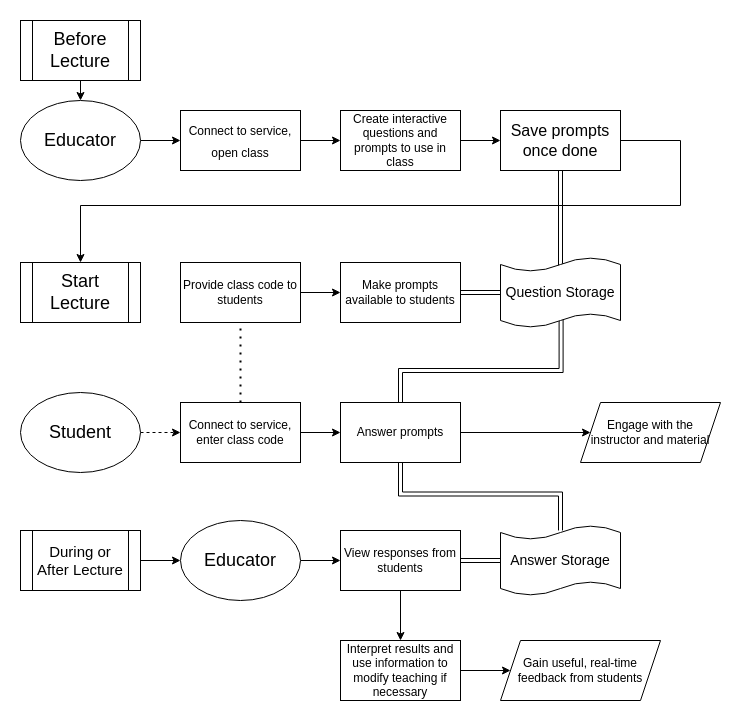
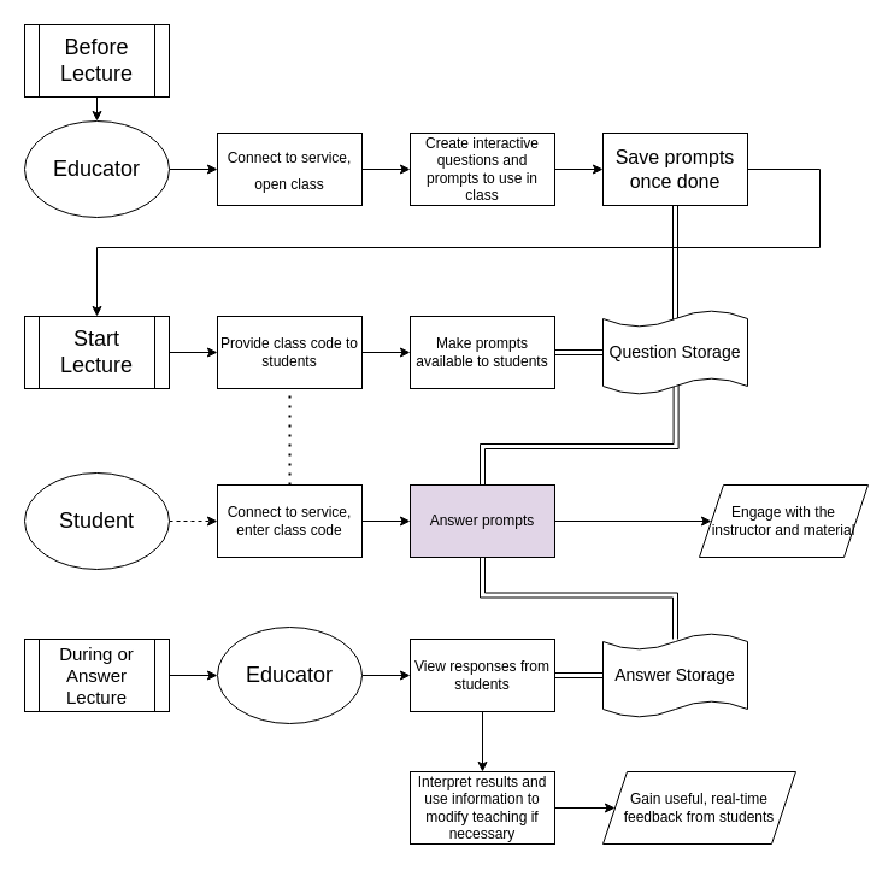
+ <mxCell id="13" style="edgeStyle=orthogonalEdgeStyle;rounded=0;orthogonalLoop=1;jettySize=auto;html=1;exitX=1;exitY=0.5;exitDx=0;exitDy=0;entryX=0;entryY=0.5;entryDx=0;entryDy=0;fontSize=12;" edge="1" parent="1" source="14" target="22"><mxGeometry relative="1" as="geometry" /></mxCell>
- <mxCell id="28" value="Answer prompts" style="whiteSpace=wrap;html=1;fontSize=12;" vertex="1" parent="1"><mxGeometry x="340" y="402" width="120" height="60" as="geometry" /></mxCell>
+ <mxCell id="28" value="Answer prompts" style="whiteSpace=wrap;html=1;fontSize=12;fillColor=#e1d5e7;" vertex="1" parent="1"><mxGeometry x="340" y="402" width="120" height="60" as="geometry" /></mxCell>
- <mxCell id="32" value="&lt;font style=&quot;font-size: 15px&quot;&gt;During or After Lecture&lt;/font&gt;" style="shape=process;whiteSpace=wrap;html=1;backgroundOutline=1;fontSize=12;" vertex="1" parent="1"><mxGeometry x="20" y="530" width="120" height="60" as="geometry" /></mxCell>
+ <mxCell id="32" value="&lt;font style=&quot;font-size: 15px&quot;&gt;During or Answer Lecture&lt;/font&gt;" style="shape=process;whiteSpace=wrap;html=1;backgroundOutline=1;fontSize=12;" vertex="1" parent="1"><mxGeometry x="20" y="530" width="120" height="60" as="geometry" /></mxCell>
